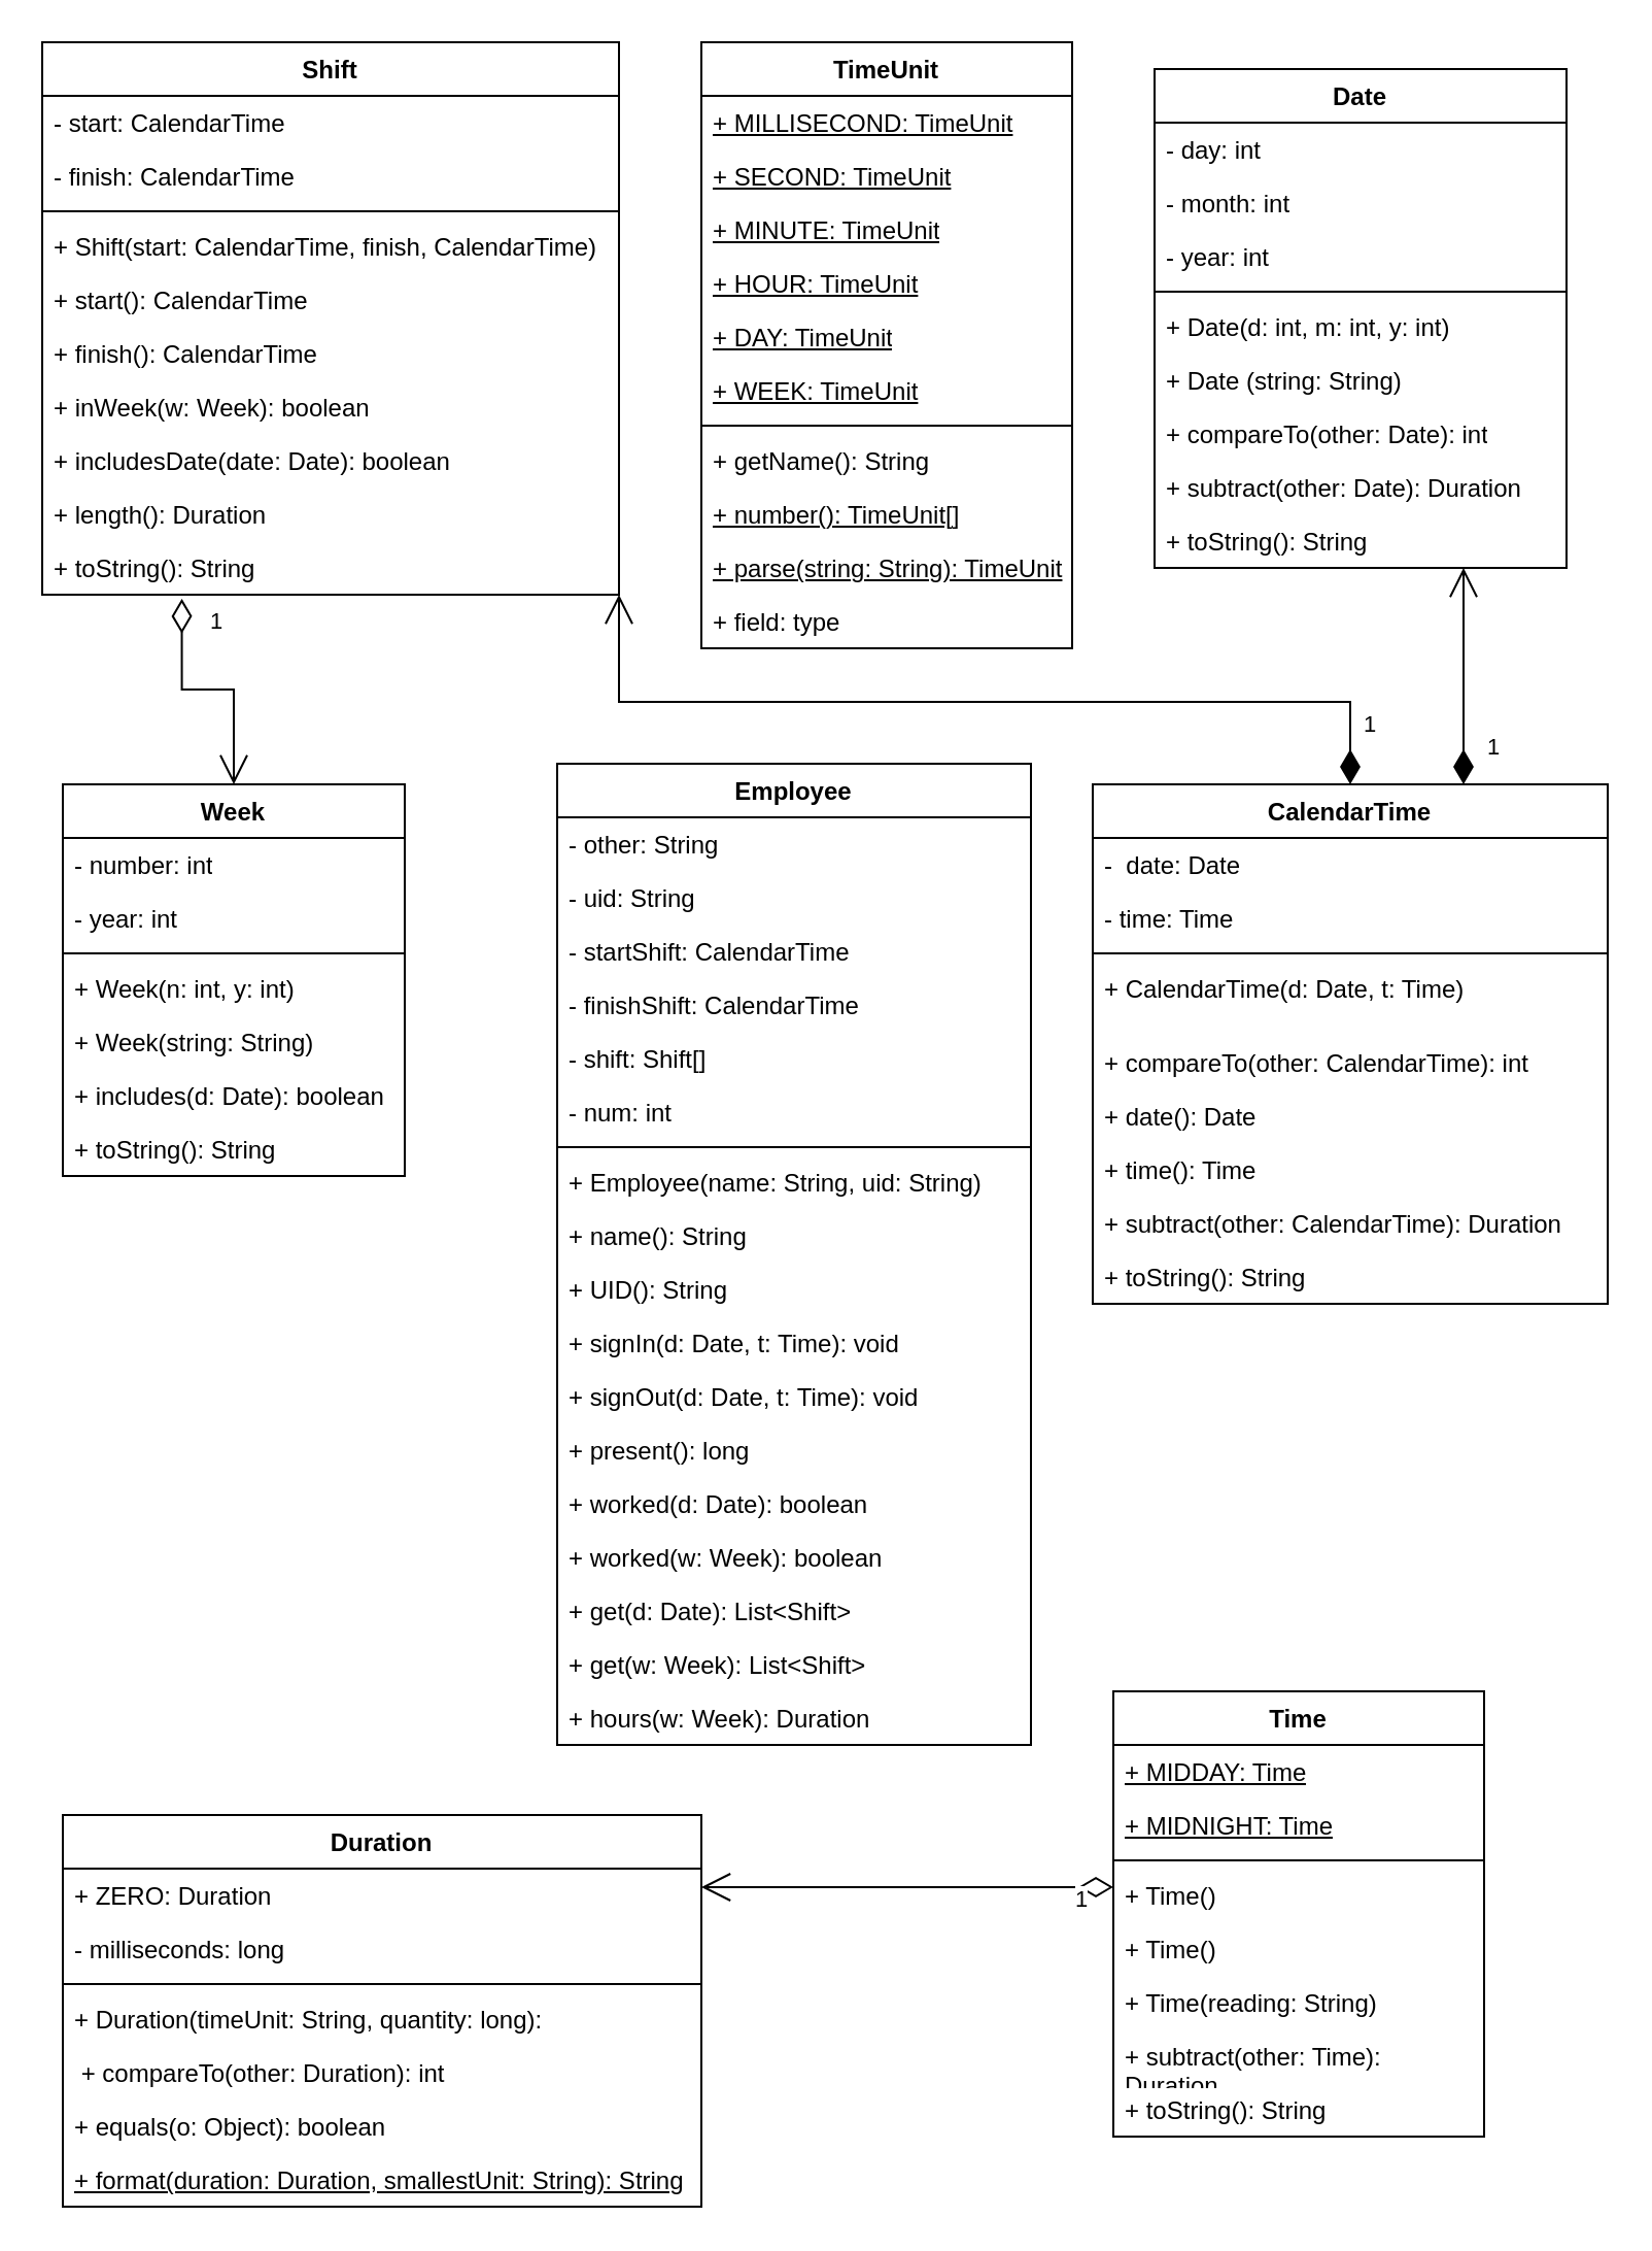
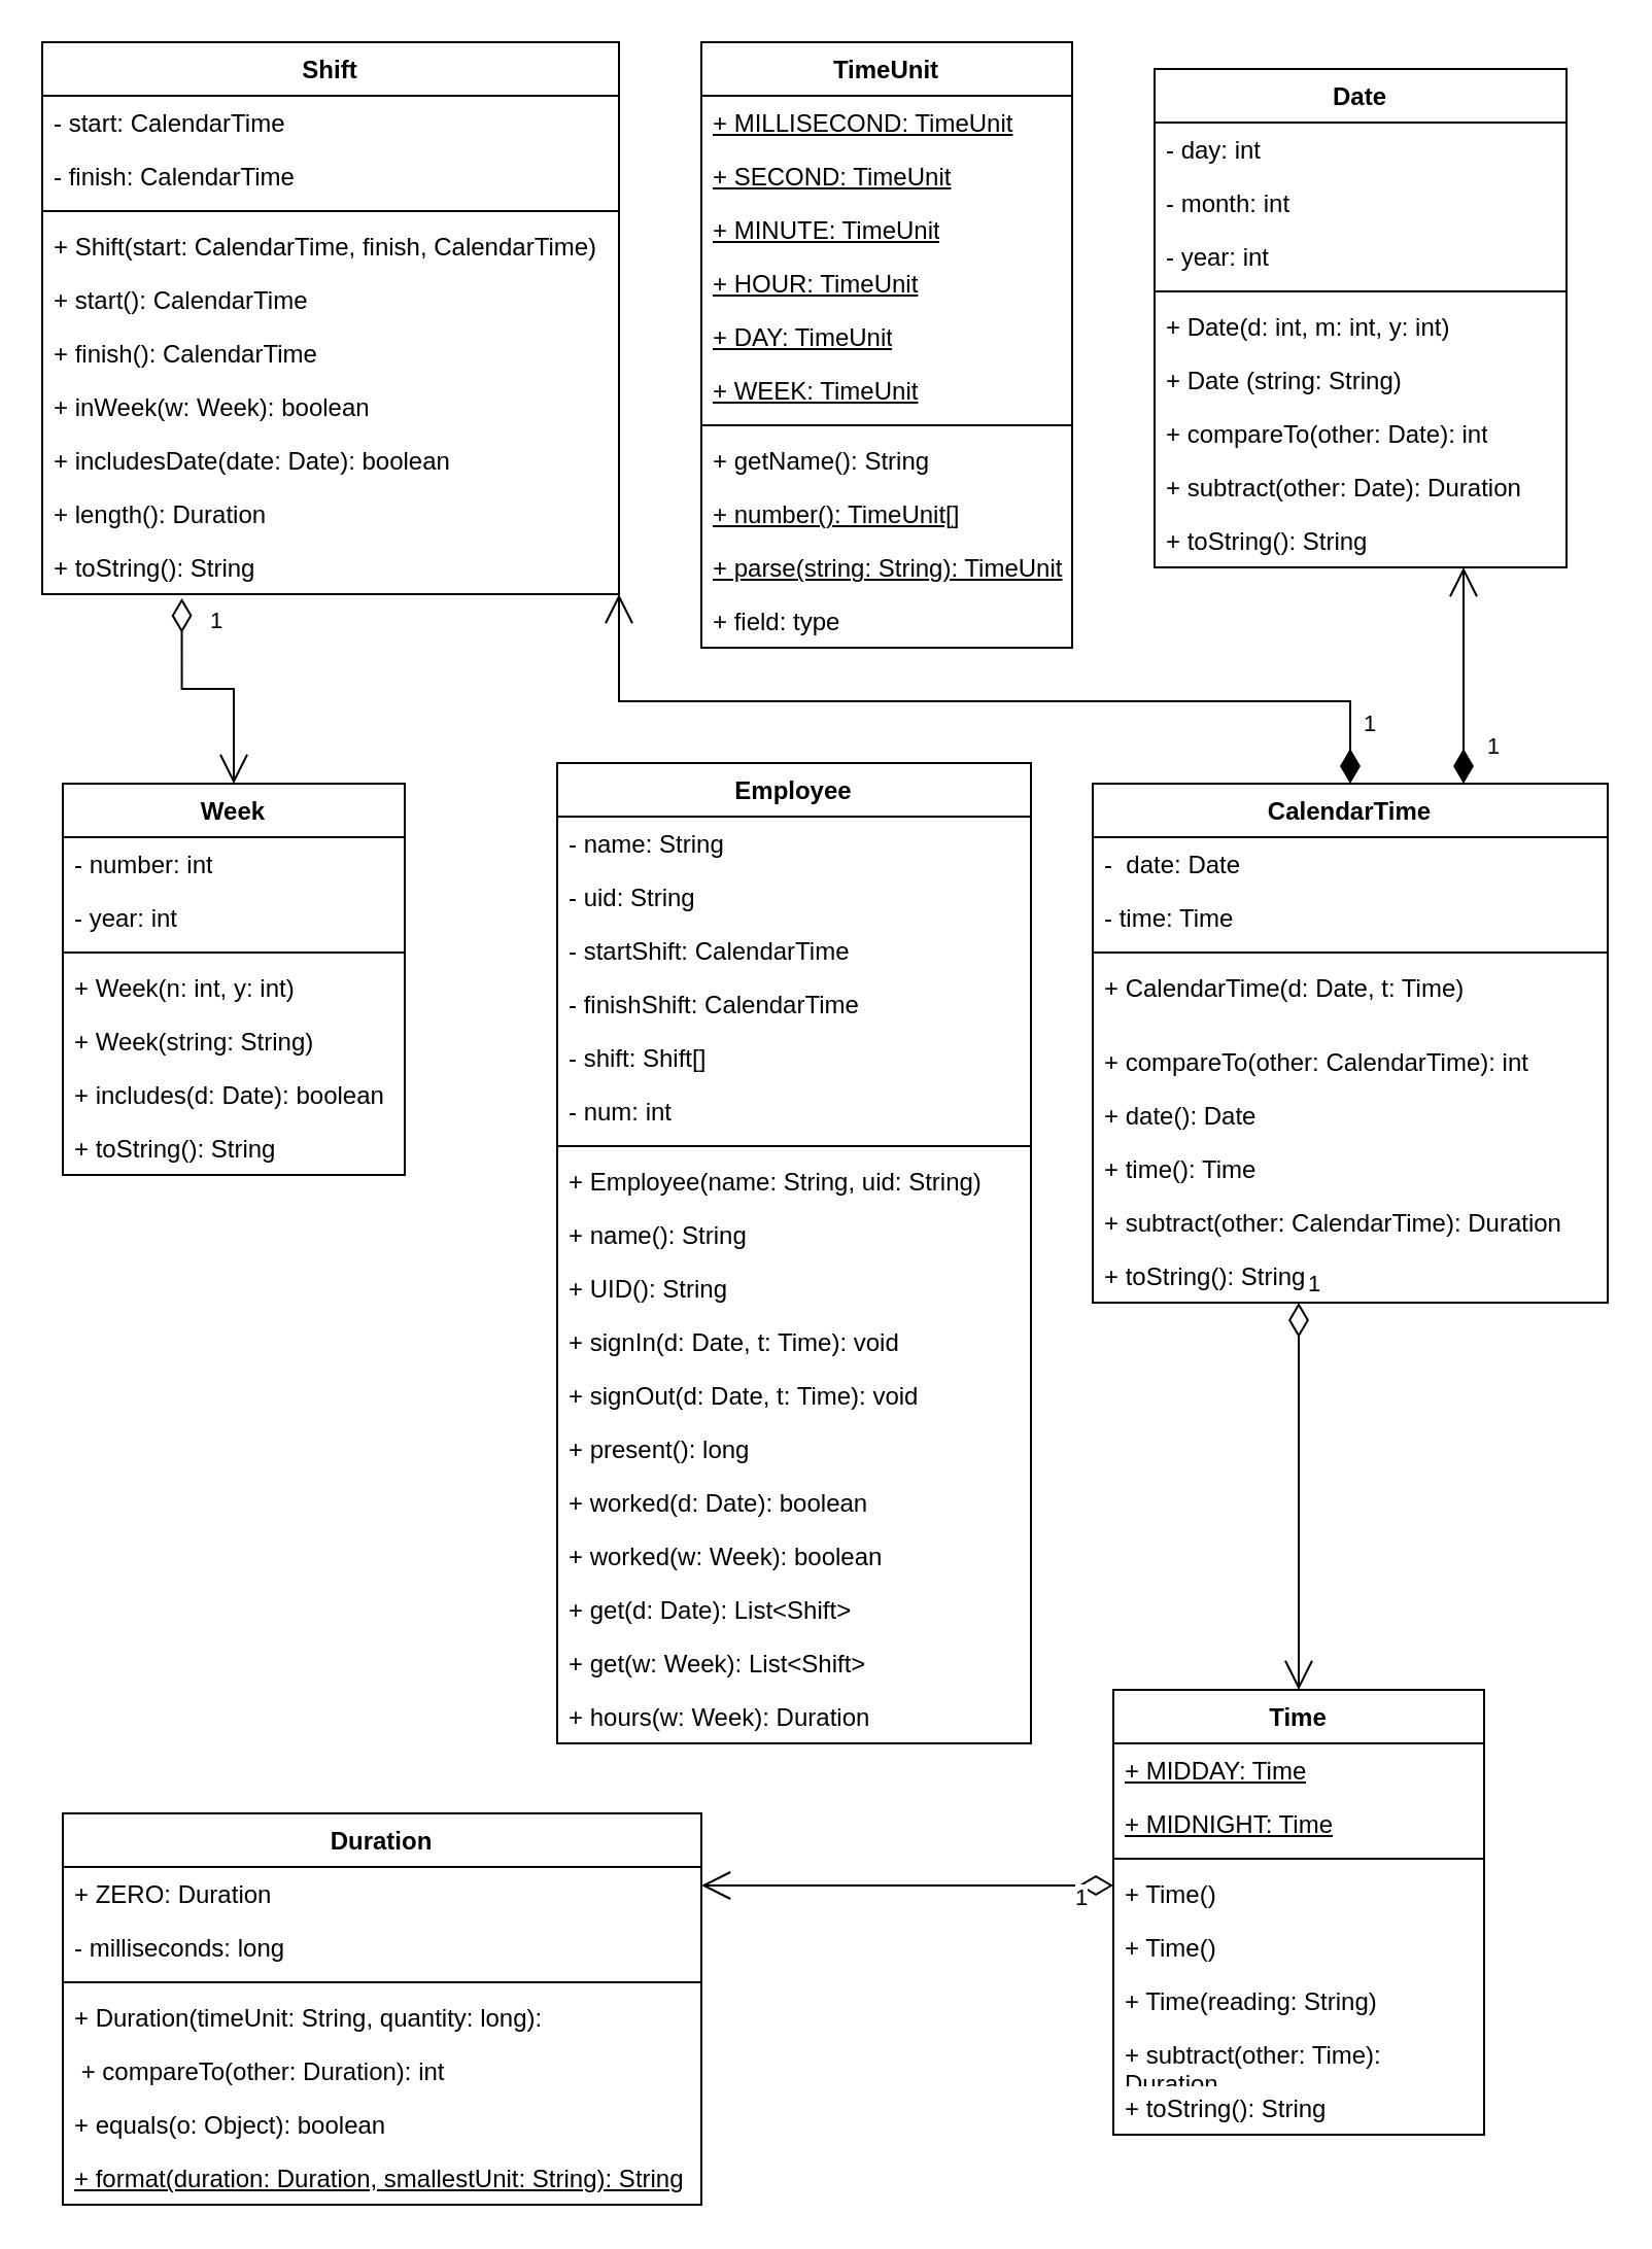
- <mxCell id="72" value="- other: String" style="text;strokeColor=none;fillColor=none;align=left;verticalAlign=top;spacingLeft=4;spacingRight=4;overflow=hidden;rotatable=0;points=[[0,0.5],[1,0.5]];portConstraint=eastwest;whiteSpace=wrap;html=1;" vertex="1" parent="71"><mxGeometry y="26" width="230" height="26" as="geometry" /></mxCell>
+ <mxCell id="72" value="- name: String" style="text;strokeColor=none;fillColor=none;align=left;verticalAlign=top;spacingLeft=4;spacingRight=4;overflow=hidden;rotatable=0;points=[[0,0.5],[1,0.5]];portConstraint=eastwest;whiteSpace=wrap;html=1;" vertex="1" parent="71"><mxGeometry y="26" width="230" height="26" as="geometry" /></mxCell>
+ <mxCell id="92" value="1" style="endArrow=open;html=1;endSize=12;startArrow=diamondThin;startSize=14;startFill=0;edgeStyle=orthogonalEdgeStyle;align=left;verticalAlign=bottom;rounded=0;" edge="1" parent="1" source="49" target="14"><mxGeometry x="-1" y="3" relative="1" as="geometry"><mxPoint x="410" y="610" as="sourcePoint" /><mxPoint x="570" y="610" as="targetPoint" /><Array as="points"><mxPoint x="630" y="680" /><mxPoint x="630" y="680" /></Array></mxGeometry></mxCell>
